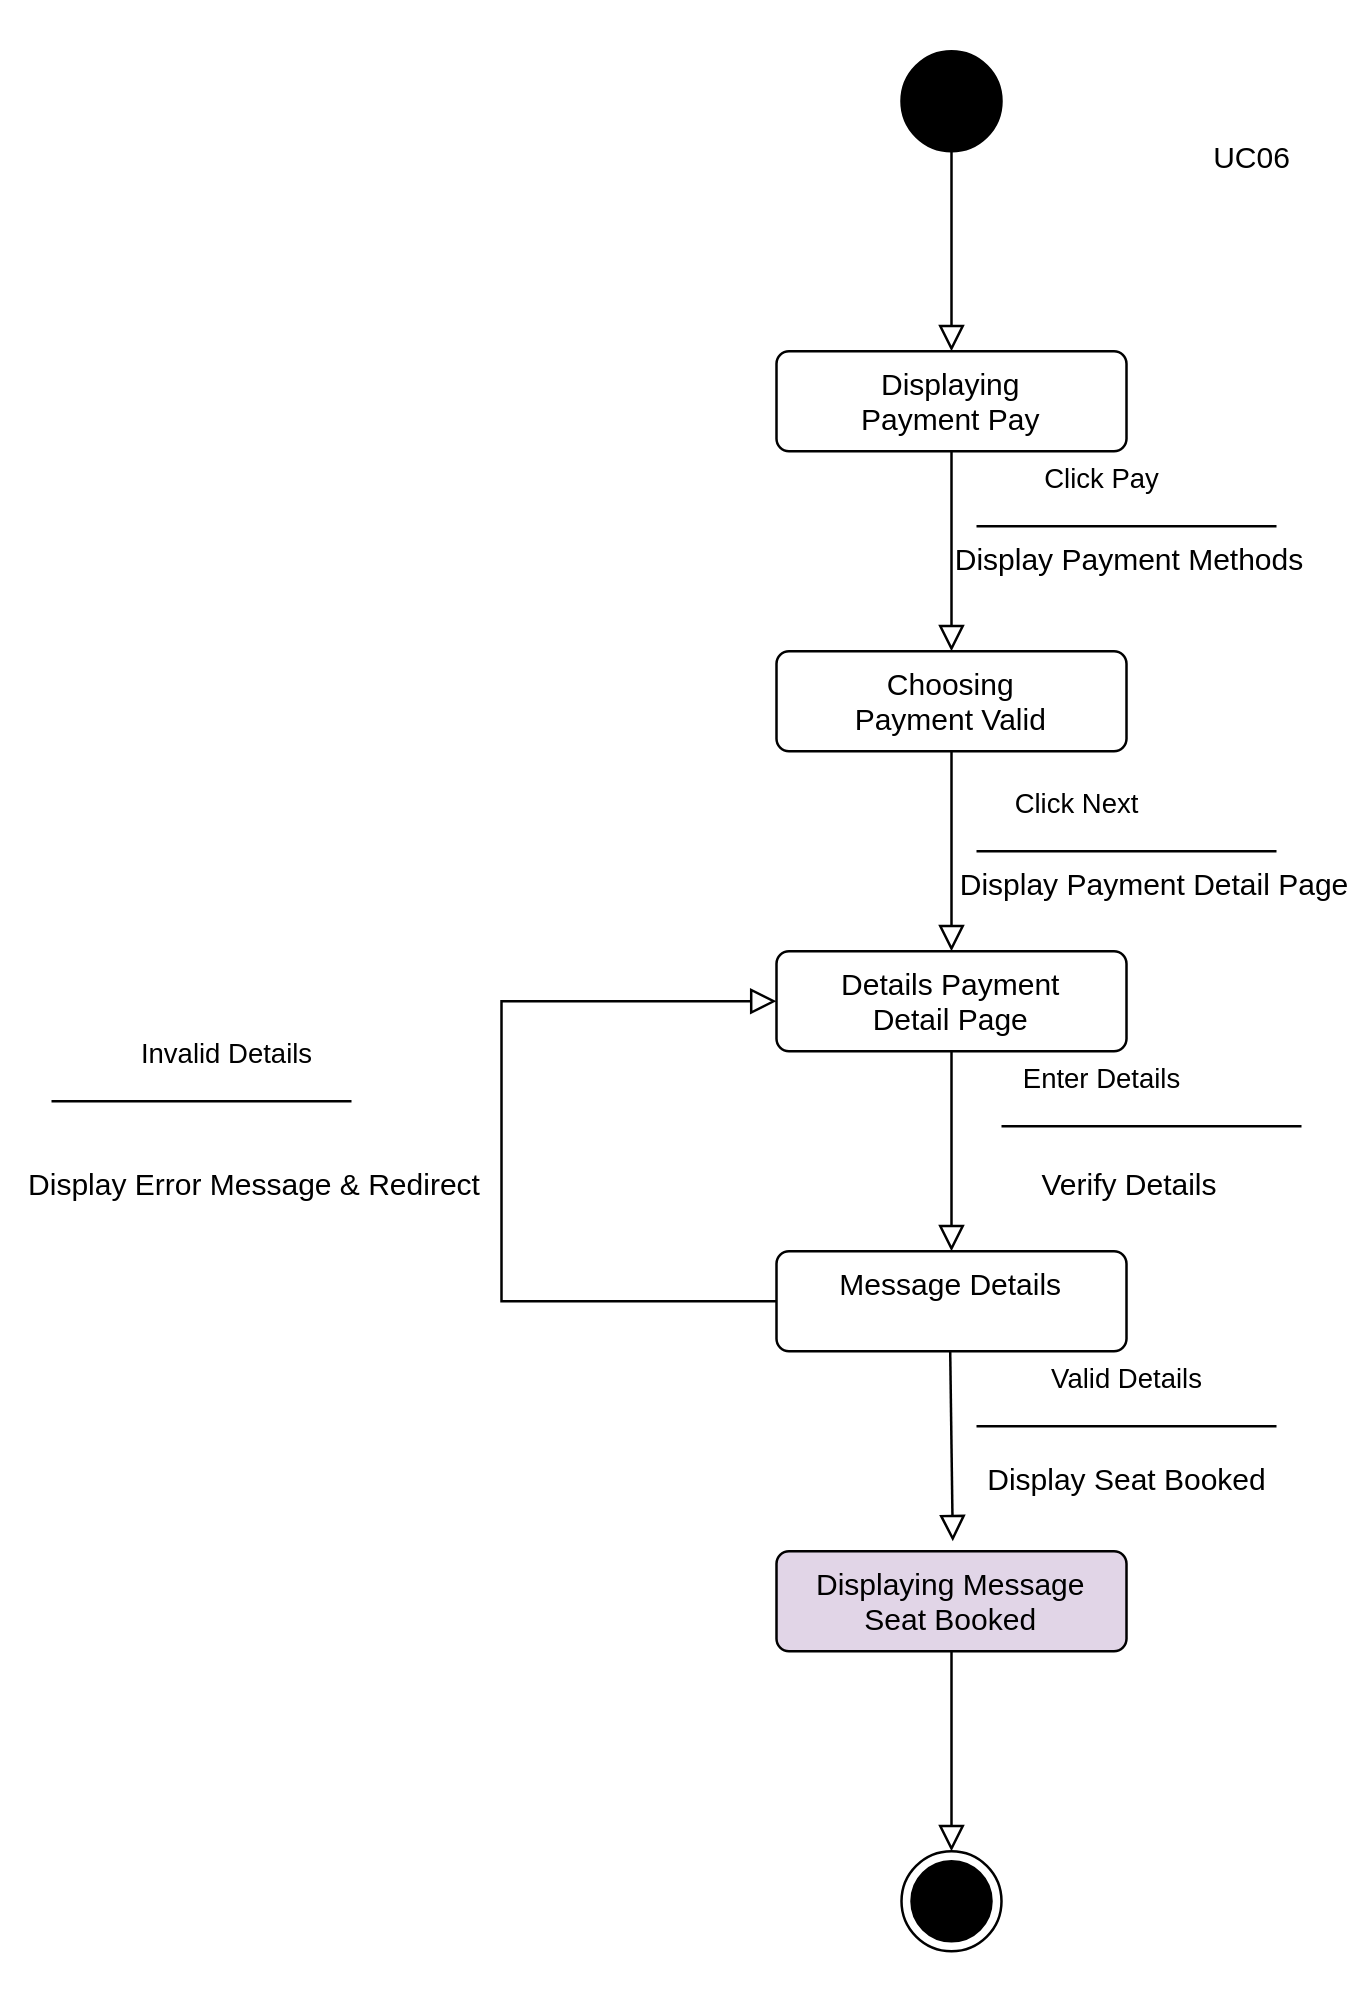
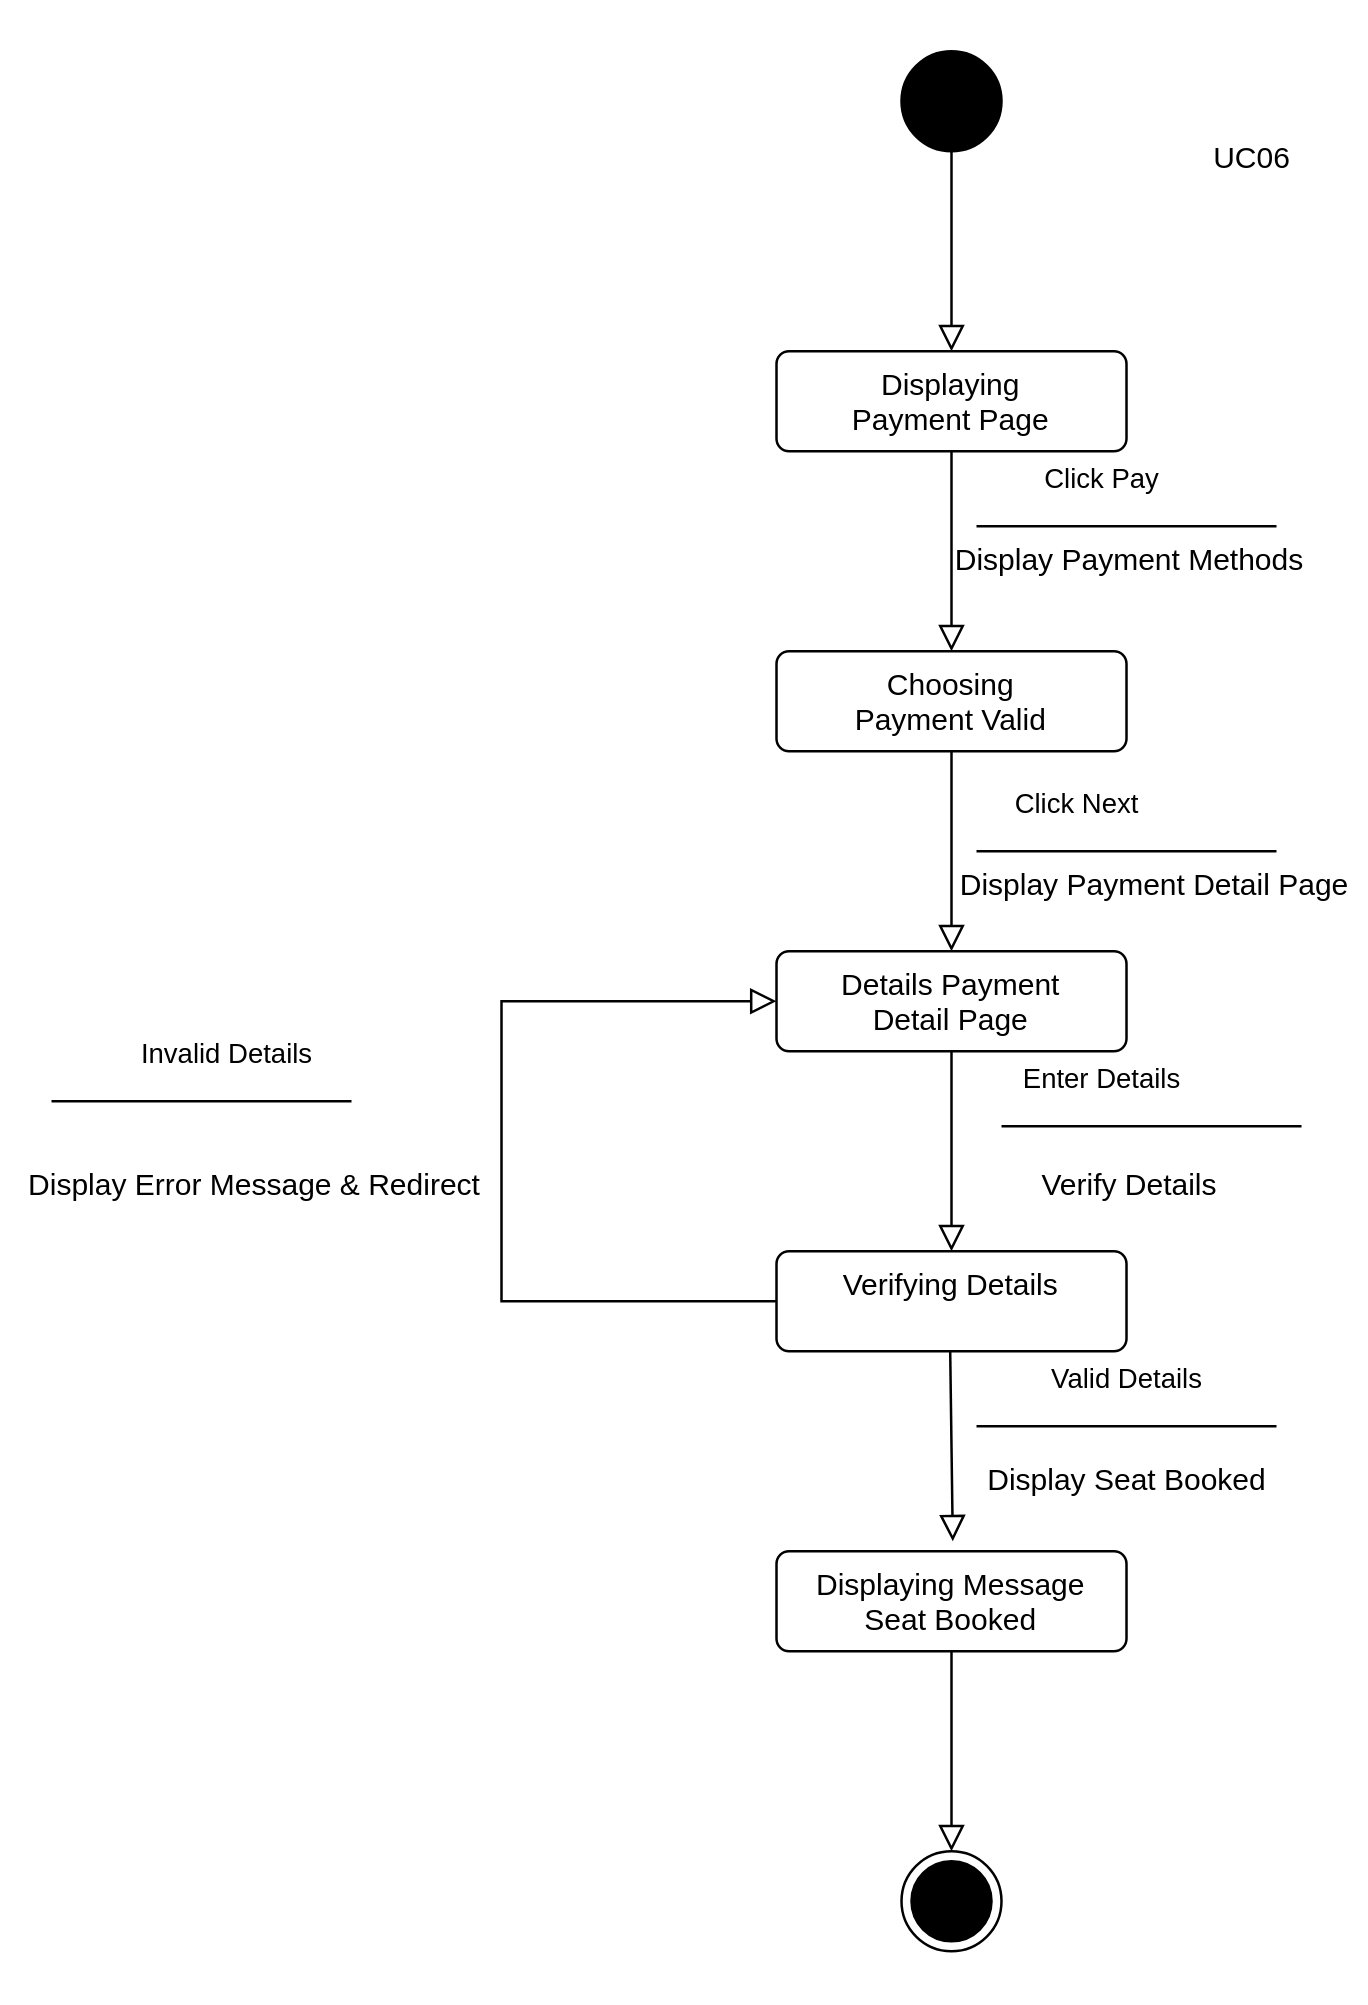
- <mxCell id="5" value="Displaying&lt;br&gt;Payment Pay" style="html=1;align=center;verticalAlign=top;rounded=1;absoluteArcSize=1;arcSize=10;dashed=0;whiteSpace=wrap;" vertex="1" parent="1"><mxGeometry x="310" y="140" width="140" height="40" as="geometry" /></mxCell>
+ <mxCell id="5" value="Displaying&lt;br&gt;Payment Page" style="html=1;align=center;verticalAlign=top;rounded=1;absoluteArcSize=1;arcSize=10;dashed=0;whiteSpace=wrap;" vertex="1" parent="1"><mxGeometry x="310" y="140" width="140" height="40" as="geometry" /></mxCell>
- <mxCell id="12" value="Message Details" style="html=1;align=center;verticalAlign=top;rounded=1;absoluteArcSize=1;arcSize=10;dashed=0;whiteSpace=wrap;" vertex="1" parent="1"><mxGeometry x="310" y="500" width="140" height="40" as="geometry" /></mxCell>
+ <mxCell id="12" value="Verifying Details" style="html=1;align=center;verticalAlign=top;rounded=1;absoluteArcSize=1;arcSize=10;dashed=0;whiteSpace=wrap;" vertex="1" parent="1"><mxGeometry x="310" y="500" width="140" height="40" as="geometry" /></mxCell>
- <mxCell id="13" value="Displaying Message&lt;br&gt;Seat Booked" style="html=1;align=center;verticalAlign=top;rounded=1;absoluteArcSize=1;arcSize=10;dashed=0;whiteSpace=wrap;fillColor=#e1d5e7;" vertex="1" parent="1"><mxGeometry x="310" y="620" width="140" height="40" as="geometry" /></mxCell>
+ <mxCell id="13" value="Displaying Message&lt;br&gt;Seat Booked" style="html=1;align=center;verticalAlign=top;rounded=1;absoluteArcSize=1;arcSize=10;dashed=0;whiteSpace=wrap;" vertex="1" parent="1"><mxGeometry x="310" y="620" width="140" height="40" as="geometry" /></mxCell>
